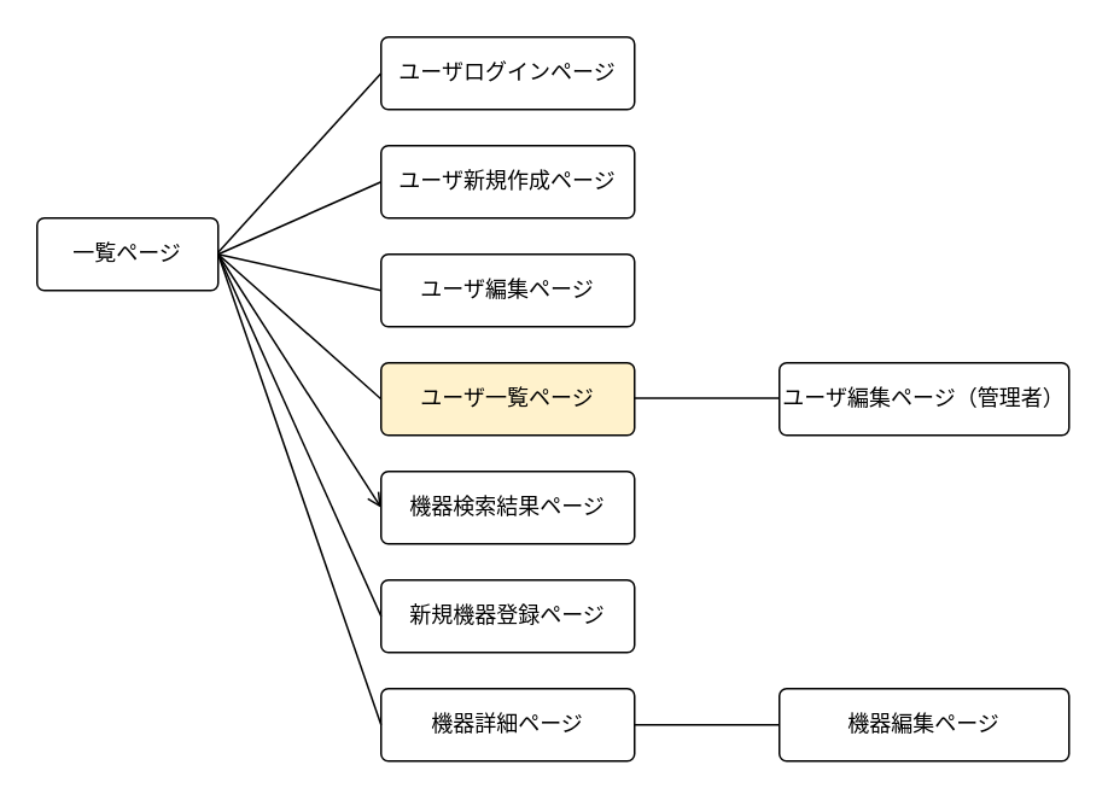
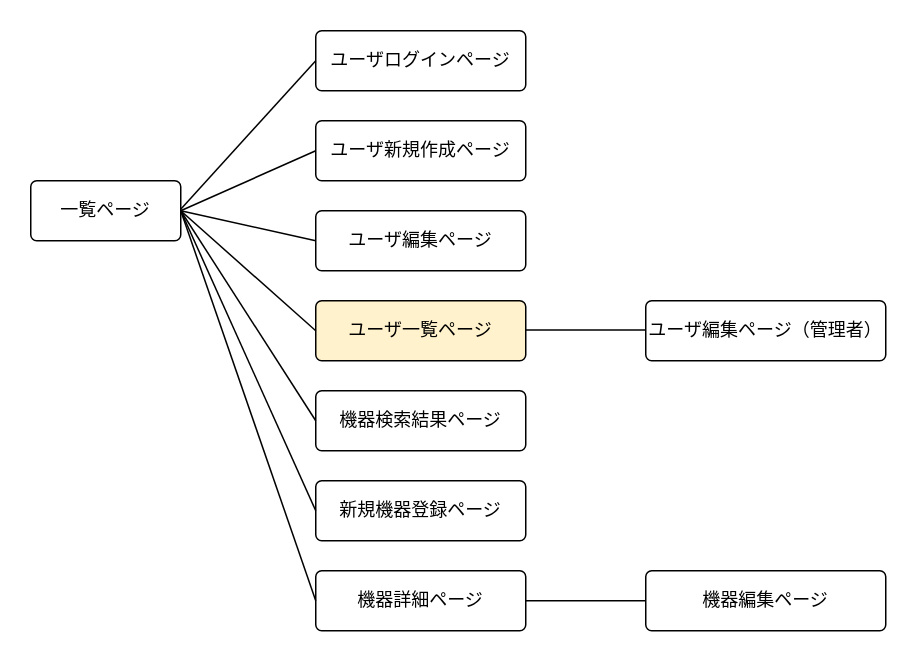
- <mxCell id="16" value="" style="endArrow=open;html=1;rounded=0;exitX=1;exitY=0.5;exitDx=0;exitDy=0;entryX=0;entryY=0.5;entryDx=0;entryDy=0;" edge="1" parent="1" source="2" target="7"><mxGeometry relative="1" as="geometry"><mxPoint x="110" y="180" as="sourcePoint" /><mxPoint x="200" y="260" as="targetPoint" /></mxGeometry></mxCell>
+ <mxCell id="16" value="" style="endArrow=none;html=1;rounded=0;exitX=1;exitY=0.5;exitDx=0;exitDy=0;entryX=0;entryY=0.5;entryDx=0;entryDy=0;" edge="1" parent="1" source="2" target="7"><mxGeometry relative="1" as="geometry"><mxPoint x="110" y="180" as="sourcePoint" /><mxPoint x="200" y="260" as="targetPoint" /></mxGeometry></mxCell>
